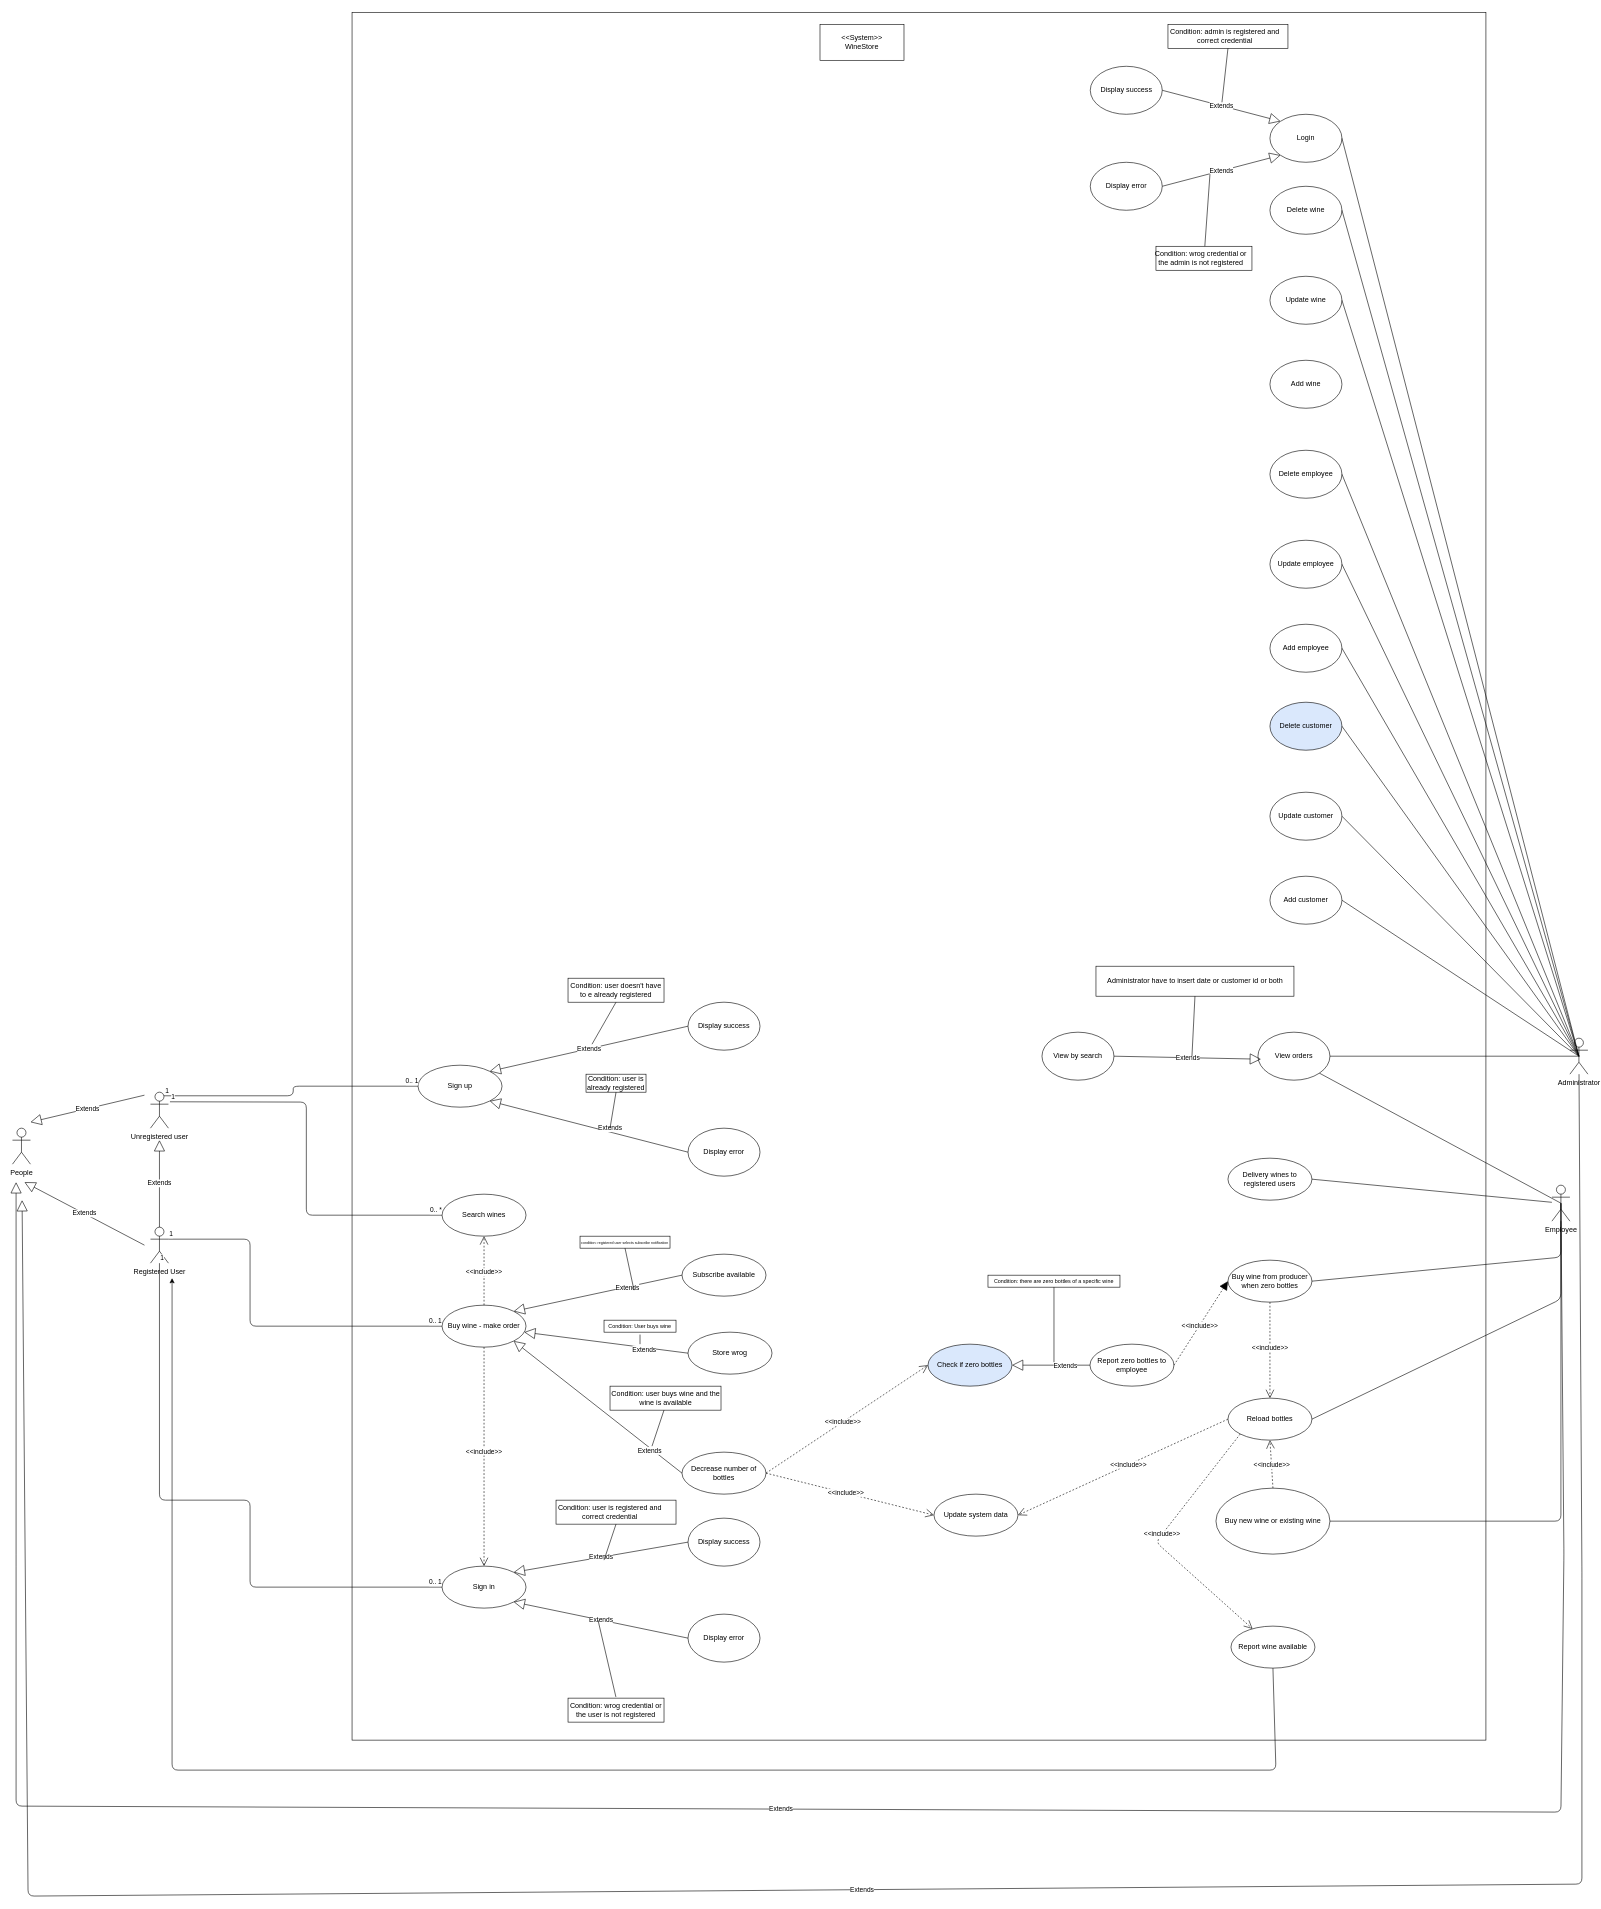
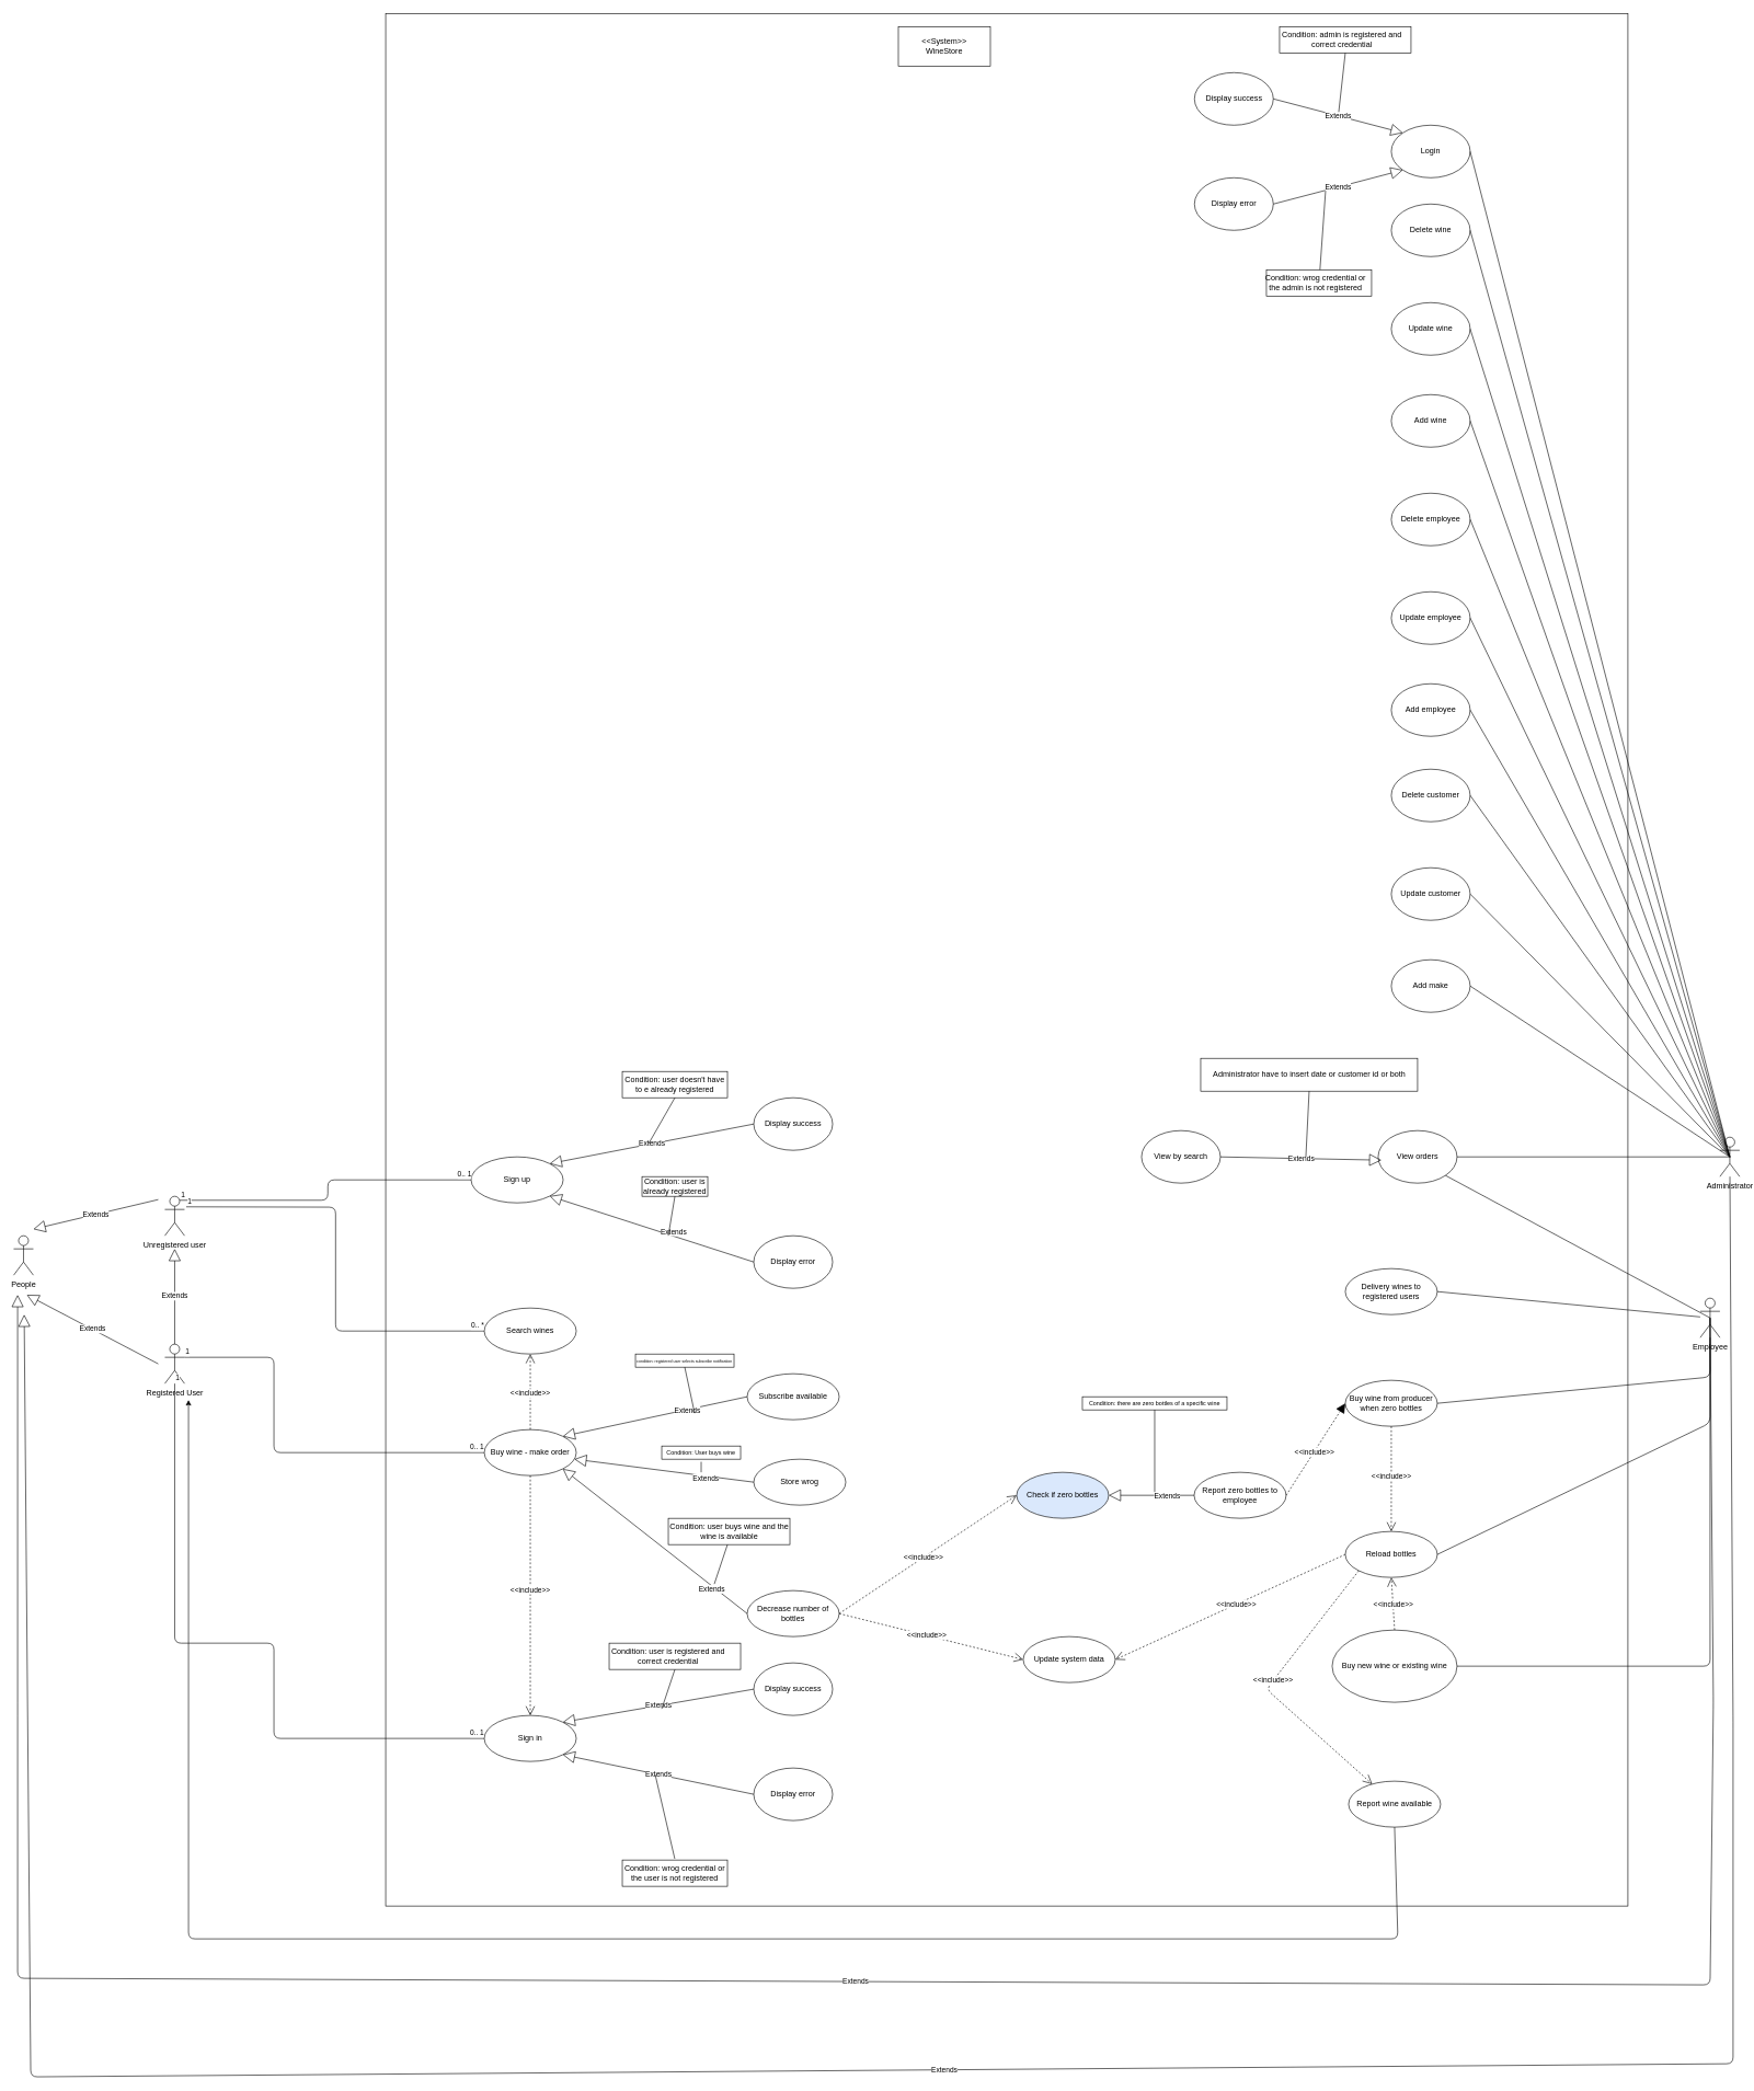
+ <mxCell id="112" value="" style="endArrow=none;html=1;entryX=1;entryY=0.5;entryDx=0;entryDy=0;exitX=0.5;exitY=0.5;exitDx=0;exitDy=0;exitPerimeter=0;" parent="1" source="89" target="104" edge="1"><mxGeometry width="50" height="50" relative="1" as="geometry"><mxPoint x="2626" y="1740" as="sourcePoint" /><mxPoint x="2276" y="1250" as="targetPoint" /></mxGeometry></mxCell>
- <mxCell id="97" value="Delete customer" style="ellipse;whiteSpace=wrap;html=1;fillColor=#dae8fc;" parent="1" vertex="1"><mxGeometry x="2116" y="1170" width="120" height="80" as="geometry" /></mxCell>
+ <mxCell id="97" value="Delete customer" style="ellipse;whiteSpace=wrap;html=1;" parent="1" vertex="1"><mxGeometry x="2116" y="1170" width="120" height="80" as="geometry" /></mxCell>
- <mxCell id="98" value="Add customer" style="ellipse;whiteSpace=wrap;html=1;" parent="1" vertex="1"><mxGeometry x="2116" y="1460" width="120" height="80" as="geometry" /></mxCell>
+ <mxCell id="98" value="Add make" style="ellipse;whiteSpace=wrap;html=1;" parent="1" vertex="1"><mxGeometry x="2116" y="1460" width="120" height="80" as="geometry" /></mxCell>
- <mxCell id="13" value="Sign up" style="ellipse;whiteSpace=wrap;html=1;" parent="1" vertex="1"><mxGeometry x="696" y="1775" width="140" height="70" as="geometry" /></mxCell>
+ <mxCell id="13" value="Sign up" style="ellipse;whiteSpace=wrap;html=1;" parent="1" vertex="1"><mxGeometry x="716" y="1760" width="140" height="70" as="geometry" /></mxCell>
